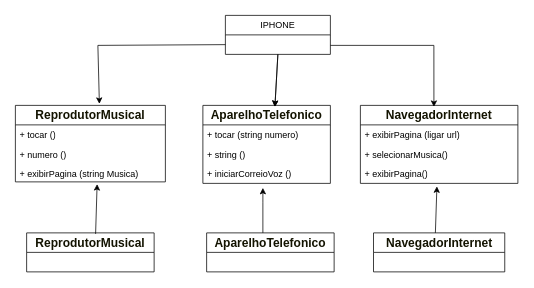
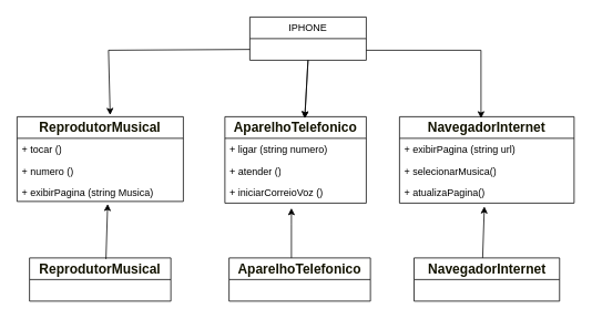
- <mxCell id="8" value="+ tocar (string numero)" style="text;strokeColor=none;fillColor=none;align=left;verticalAlign=top;spacingLeft=4;spacingRight=4;overflow=hidden;rotatable=0;points=[[0,0.5],[1,0.5]];portConstraint=eastwest;whiteSpace=wrap;html=1;" vertex="1" parent="7"><mxGeometry y="26" width="170" height="26" as="geometry" /></mxCell>
+ <mxCell id="8" value="+ ligar (string numero)" style="text;strokeColor=none;fillColor=none;align=left;verticalAlign=top;spacingLeft=4;spacingRight=4;overflow=hidden;rotatable=0;points=[[0,0.5],[1,0.5]];portConstraint=eastwest;whiteSpace=wrap;html=1;" vertex="1" parent="7"><mxGeometry y="26" width="170" height="26" as="geometry" /></mxCell>
- <mxCell id="12" value="+ exibirPagina (ligar url)" style="text;strokeColor=none;fillColor=none;align=left;verticalAlign=top;spacingLeft=4;spacingRight=4;overflow=hidden;rotatable=0;points=[[0,0.5],[1,0.5]];portConstraint=eastwest;whiteSpace=wrap;html=1;" vertex="1" parent="11"><mxGeometry y="26" width="210" height="26" as="geometry" /></mxCell>
+ <mxCell id="12" value="+ exibirPagina (string url)" style="text;strokeColor=none;fillColor=none;align=left;verticalAlign=top;spacingLeft=4;spacingRight=4;overflow=hidden;rotatable=0;points=[[0,0.5],[1,0.5]];portConstraint=eastwest;whiteSpace=wrap;html=1;" vertex="1" parent="11"><mxGeometry y="26" width="210" height="26" as="geometry" /></mxCell>
- <mxCell id="9" value="+ string ()" style="text;strokeColor=none;fillColor=none;align=left;verticalAlign=top;spacingLeft=4;spacingRight=4;overflow=hidden;rotatable=0;points=[[0,0.5],[1,0.5]];portConstraint=eastwest;whiteSpace=wrap;html=1;" vertex="1" parent="7"><mxGeometry y="52" width="170" height="26" as="geometry" /></mxCell>
+ <mxCell id="9" value="+ atender ()" style="text;strokeColor=none;fillColor=none;align=left;verticalAlign=top;spacingLeft=4;spacingRight=4;overflow=hidden;rotatable=0;points=[[0,0.5],[1,0.5]];portConstraint=eastwest;whiteSpace=wrap;html=1;" vertex="1" parent="7"><mxGeometry y="52" width="170" height="26" as="geometry" /></mxCell>
- <mxCell id="14" value="+ exibirPagina()" style="text;strokeColor=none;fillColor=none;align=left;verticalAlign=top;spacingLeft=4;spacingRight=4;overflow=hidden;rotatable=0;points=[[0,0.5],[1,0.5]];portConstraint=eastwest;whiteSpace=wrap;html=1;" vertex="1" parent="11"><mxGeometry y="78" width="210" height="26" as="geometry" /></mxCell>
+ <mxCell id="14" value="+ atualizaPagina()" style="text;strokeColor=none;fillColor=none;align=left;verticalAlign=top;spacingLeft=4;spacingRight=4;overflow=hidden;rotatable=0;points=[[0,0.5],[1,0.5]];portConstraint=eastwest;whiteSpace=wrap;html=1;" vertex="1" parent="11"><mxGeometry y="78" width="210" height="26" as="geometry" /></mxCell>
